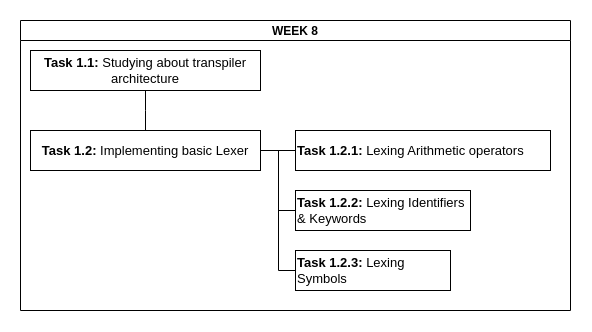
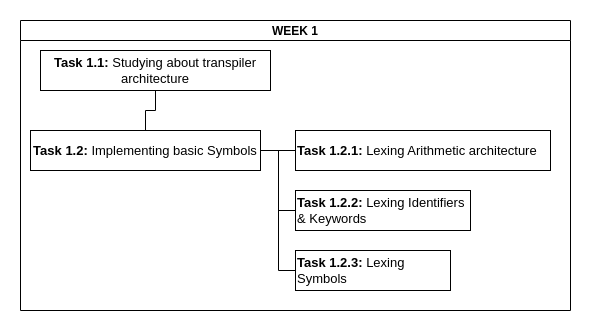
- <mxCell id="2" value="WEEK 8" style="swimlane;startSize=20;horizontal=1;containerType=tree;treeFolding=0;" vertex="1" parent="1"><mxGeometry x="20" y="20" width="550" height="290" as="geometry" /></mxCell>
+ <mxCell id="2" value="WEEK 1" style="swimlane;startSize=20;horizontal=1;containerType=tree;treeFolding=0;" vertex="1" parent="1"><mxGeometry x="20" y="20" width="550" height="290" as="geometry" /></mxCell>
- <mxCell id="3" value="&lt;font style=&quot;font-size: 13px;&quot;&gt;&lt;b&gt;Task 1.1:&lt;/b&gt; Studying about transpiler architecture&lt;/font&gt;" style="whiteSpace=wrap;html=1;treeFolding=0;treeMoving=1;newEdgeStyle={&quot;edgeStyle&quot;:&quot;elbowEdgeStyle&quot;,&quot;startArrow&quot;:&quot;none&quot;,&quot;endArrow&quot;:&quot;none&quot;};" vertex="1" parent="2"><mxGeometry x="10" y="30" width="230" height="40" as="geometry" /></mxCell>
+ <mxCell id="3" value="&lt;font style=&quot;font-size: 13px;&quot;&gt;&lt;b&gt;Task 1.1:&lt;/b&gt; Studying about transpiler architecture&lt;/font&gt;" style="whiteSpace=wrap;html=1;treeFolding=0;treeMoving=1;newEdgeStyle={&quot;edgeStyle&quot;:&quot;elbowEdgeStyle&quot;,&quot;startArrow&quot;:&quot;none&quot;,&quot;endArrow&quot;:&quot;none&quot;};" vertex="1" parent="2"><mxGeometry x="20" y="30" width="230" height="40" as="geometry" /></mxCell>
- <mxCell id="5" value="&lt;font style=&quot;font-size: 13px;&quot;&gt;&lt;b&gt;Task 1.2:&lt;/b&gt; Implementing basic Lexer&lt;/font&gt;" style="whiteSpace=wrap;html=1;treeFolding=0;treeMoving=1;newEdgeStyle={&quot;edgeStyle&quot;:&quot;elbowEdgeStyle&quot;,&quot;startArrow&quot;:&quot;none&quot;,&quot;endArrow&quot;:&quot;none&quot;};" vertex="1" parent="2"><mxGeometry x="10" y="110" width="230" height="40" as="geometry" /></mxCell>
+ <mxCell id="5" value="&lt;font style=&quot;font-size: 13px;&quot;&gt;&lt;b&gt;Task 1.2:&lt;/b&gt; Implementing basic Symbols&lt;/font&gt;" style="whiteSpace=wrap;html=1;treeFolding=0;treeMoving=1;newEdgeStyle={&quot;edgeStyle&quot;:&quot;elbowEdgeStyle&quot;,&quot;startArrow&quot;:&quot;none&quot;,&quot;endArrow&quot;:&quot;none&quot;};" vertex="1" parent="2"><mxGeometry x="10" y="110" width="230" height="40" as="geometry" /></mxCell>
- <mxCell id="8" value="&lt;div style=&quot;&quot;&gt;&lt;b style=&quot;font-size: 13px; background-color: initial;&quot;&gt;Task 1.2.1:&lt;/b&gt;&lt;span style=&quot;font-size: 13px; background-color: initial;&quot;&gt; Lexing Arithmetic operators&lt;/span&gt;&lt;/div&gt;" style="whiteSpace=wrap;html=1;treeFolding=0;treeMoving=1;newEdgeStyle={&quot;edgeStyle&quot;:&quot;elbowEdgeStyle&quot;,&quot;startArrow&quot;:&quot;none&quot;,&quot;endArrow&quot;:&quot;none&quot;};align=left;noLabel=0;recursiveResize=1;expand=1;" vertex="1" parent="2"><mxGeometry x="275" y="110" width="255" height="40" as="geometry" /></mxCell>
+ <mxCell id="8" value="&lt;div style=&quot;&quot;&gt;&lt;b style=&quot;font-size: 13px; background-color: initial;&quot;&gt;Task 1.2.1:&lt;/b&gt;&lt;span style=&quot;font-size: 13px; background-color: initial;&quot;&gt; Lexing Arithmetic architecture&lt;/span&gt;&lt;/div&gt;" style="whiteSpace=wrap;html=1;treeFolding=0;treeMoving=1;newEdgeStyle={&quot;edgeStyle&quot;:&quot;elbowEdgeStyle&quot;,&quot;startArrow&quot;:&quot;none&quot;,&quot;endArrow&quot;:&quot;none&quot;};align=left;noLabel=0;recursiveResize=1;expand=1;" vertex="1" parent="2"><mxGeometry x="275" y="110" width="255" height="40" as="geometry" /></mxCell>
